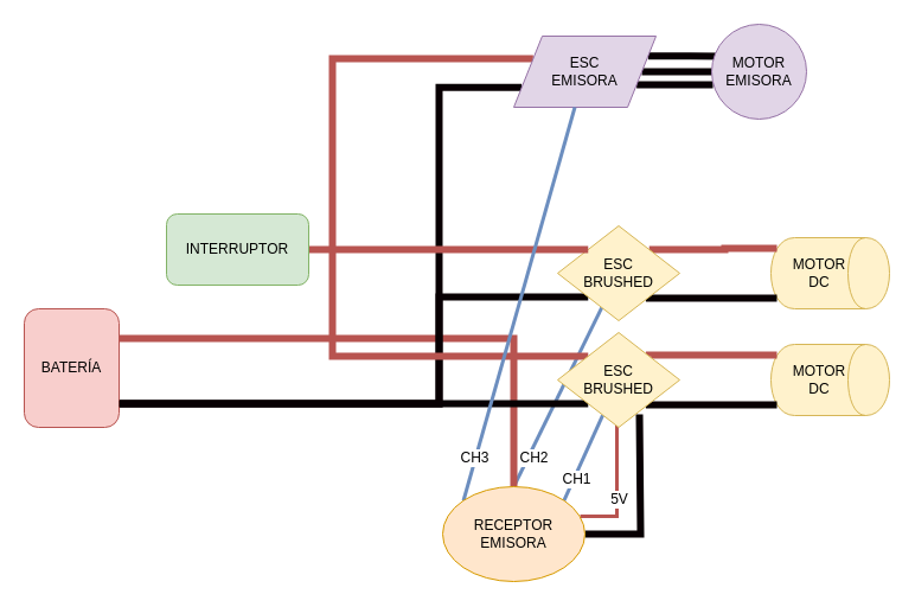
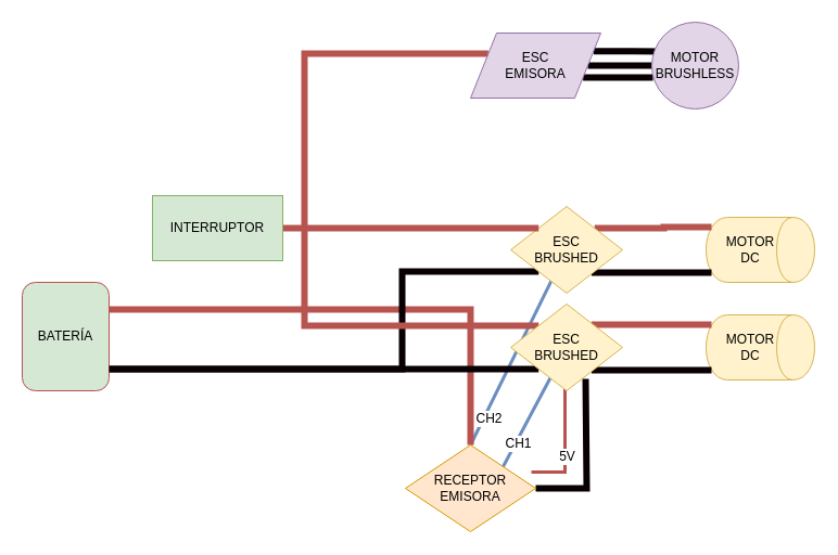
- <mxCell id="27" value="MOTOR EMISORA" style="ellipse;whiteSpace=wrap;html=1;aspect=fixed;fillColor=#e1d5e7;strokeColor=#9673a6;" vertex="1" parent="1"><mxGeometry x="600" y="20" width="80" height="80" as="geometry" /></mxCell>
+ <mxCell id="27" value="MOTOR BRUSHLESS" style="ellipse;whiteSpace=wrap;html=1;aspect=fixed;fillColor=#e1d5e7;strokeColor=#9673a6;" vertex="1" parent="1"><mxGeometry x="600" y="20" width="80" height="80" as="geometry" /></mxCell>
- <mxCell id="7" style="edgeStyle=orthogonalEdgeStyle;rounded=0;orthogonalLoop=1;jettySize=auto;html=1;entryX=0;entryY=0.75;entryDx=0;entryDy=0;shadow=0;startSize=14;endArrow=none;endFill=0;endSize=13;targetPerimeterSpacing=0;strokeColor=#080003;strokeWidth=6;" edge="1" parent="1" source="8" target="14"><mxGeometry relative="1" as="geometry"><Array as="points"><mxPoint x="370" y="340" /><mxPoint x="370" y="73" /></Array></mxGeometry></mxCell>
- <mxCell id="26" value="INTERRUPTOR" style="whiteSpace=wrap;html=1;align=center;fillColor=#d5e8d4;strokeColor=#82b366;rounded=1;" vertex="1" parent="1"><mxGeometry x="140" y="180" width="120" height="60" as="geometry" /></mxCell>
+ <mxCell id="26" value="INTERRUPTOR" style="rounded=0;whiteSpace=wrap;html=1;align=center;fillColor=#d5e8d4;strokeColor=#82b366;" vertex="1" parent="1"><mxGeometry x="140" y="180" width="120" height="60" as="geometry" /></mxCell>
- <mxCell id="30" style="edgeStyle=none;rounded=0;orthogonalLoop=1;jettySize=auto;html=1;exitX=0;exitY=0;exitDx=0;exitDy=0;shadow=0;startSize=14;endArrow=none;endFill=0;endSize=13;targetPerimeterSpacing=0;strokeColor=#6c8ebf;strokeWidth=3;fillColor=#dae8fc;" edge="1" parent="1" source="32" target="14"><mxGeometry relative="1" as="geometry" /></mxCell>
- <mxCell id="31" value="CH3" style="text;html=1;resizable=0;points=[];align=center;verticalAlign=middle;labelBackgroundColor=#ffffff;" vertex="1" connectable="0" parent="30"><mxGeometry x="-0.786" y="1" relative="1" as="geometry"><mxPoint as="offset" /></mxGeometry></mxCell>
- <mxCell id="8" value="BATERÍA" style="rounded=1;whiteSpace=wrap;html=1;fillColor=#f8cecc;strokeColor=#b85450;" vertex="1" parent="1"><mxGeometry x="20" y="260" width="80" height="100" as="geometry" /></mxCell>
+ <mxCell id="8" value="BATERÍA" style="rounded=1;whiteSpace=wrap;html=1;fillColor=#d5e8d4;strokeColor=#b85450;" vertex="1" parent="1"><mxGeometry x="20" y="260" width="80" height="100" as="geometry" /></mxCell>
- <mxCell id="32" value="RECEPTOR&lt;br&gt;EMISORA" style="ellipse;whiteSpace=wrap;html=1;align=center;fillColor=#ffe6cc;strokeColor=#d79b00;" vertex="1" parent="1"><mxGeometry x="373" y="410" width="120" height="80" as="geometry" /></mxCell>
+ <mxCell id="32" value="RECEPTOR&lt;br&gt;EMISORA" style="rhombus;whiteSpace=wrap;html=1;align=center;fillColor=#ffe6cc;strokeColor=#d79b00;" vertex="1" parent="1"><mxGeometry x="373" y="410" width="120" height="80" as="geometry" /></mxCell>
